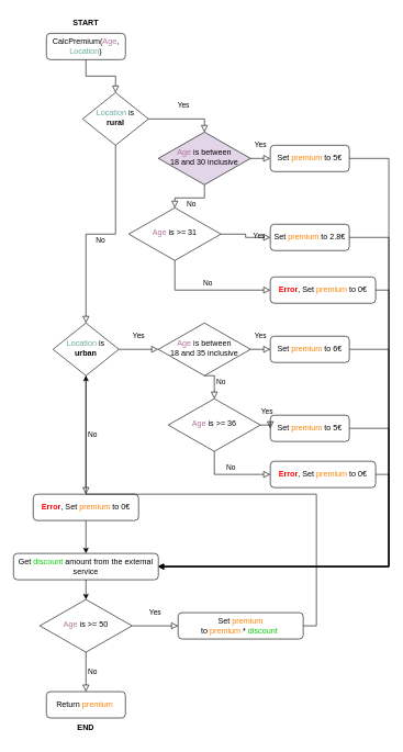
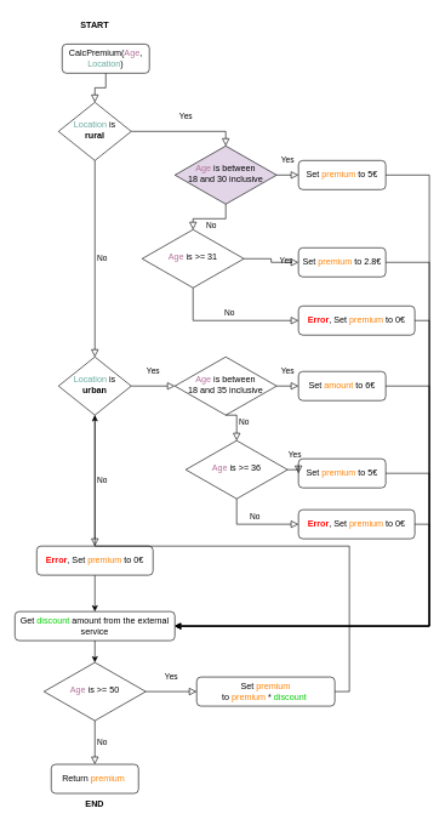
- <mxCell id="3" value="CalcPremium(&lt;font color=&quot;#b5739d&quot;&gt;Age&lt;/font&gt;, &lt;font color=&quot;#67ab9f&quot;&gt;Location&lt;/font&gt;)" style="rounded=1;whiteSpace=wrap;html=1;fontSize=12;glass=0;strokeWidth=1;shadow=0;" parent="1" vertex="1"><mxGeometry x="70" y="50" width="120" height="40" as="geometry" /></mxCell>
+ <mxCell id="3" value="CalcPremium(&lt;font color=&quot;#b5739d&quot;&gt;Age&lt;/font&gt;, &lt;font color=&quot;#67ab9f&quot;&gt;Location&lt;/font&gt;)" style="rounded=1;whiteSpace=wrap;html=1;fontSize=12;glass=0;strokeWidth=1;shadow=0;" parent="1" vertex="1"><mxGeometry x="85" y="60" width="120" height="40" as="geometry" /></mxCell>
- <mxCell id="6" value="&lt;font color=&quot;#67ab9f&quot;&gt;Location&lt;/font&gt; is&lt;br&gt;&lt;b&gt;rural&lt;/b&gt;" style="rhombus;whiteSpace=wrap;html=1;shadow=0;fontFamily=Helvetica;fontSize=12;align=center;strokeWidth=1;spacing=6;spacingTop=-4;" parent="1" vertex="1"><mxGeometry x="125" y="140" width="100" height="80" as="geometry" /></mxCell>
+ <mxCell id="6" value="&lt;font color=&quot;#67ab9f&quot;&gt;Location&lt;/font&gt; is&lt;br&gt;&lt;b&gt;rural&lt;/b&gt;" style="rhombus;whiteSpace=wrap;html=1;shadow=0;fontFamily=Helvetica;fontSize=12;align=center;strokeWidth=1;spacing=6;spacingTop=-4;" parent="1" vertex="1"><mxGeometry x="80" y="140" width="100" height="80" as="geometry" /></mxCell>
- <mxCell id="25" value="Set &lt;font color=&quot;#ff8000&quot;&gt;premium&lt;/font&gt; to 6€" style="rounded=1;whiteSpace=wrap;html=1;fontSize=12;glass=0;strokeWidth=1;shadow=0;" vertex="1" parent="1"><mxGeometry x="410" y="510" width="120" height="40" as="geometry" /></mxCell>
+ <mxCell id="25" value="Set &lt;font color=&quot;#ff8000&quot;&gt;amount&lt;/font&gt; to 6€" style="rounded=1;whiteSpace=wrap;html=1;fontSize=12;glass=0;strokeWidth=1;shadow=0;" vertex="1" parent="1"><mxGeometry x="410" y="510" width="120" height="40" as="geometry" /></mxCell>
